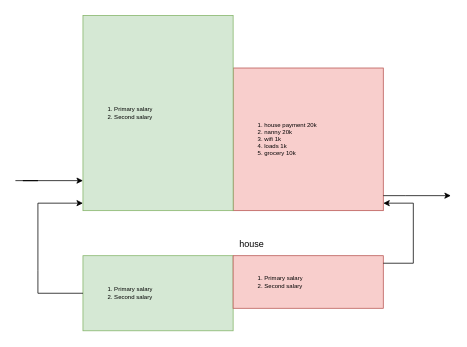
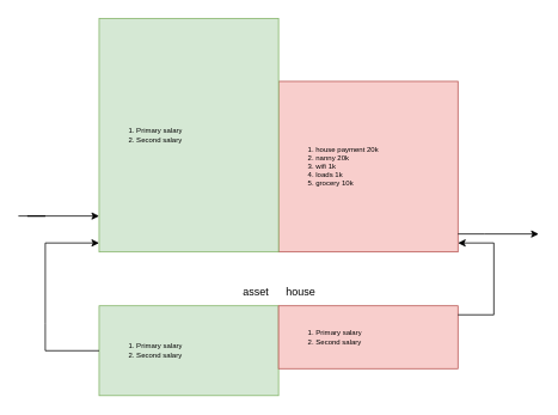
+ <mxCell id="6" value="asset" style="text;html=1;strokeColor=none;fillColor=none;align=center;verticalAlign=middle;whiteSpace=wrap;rounded=0;fillStyle=auto;" vertex="1" parent="1"><mxGeometry x="260" y="310" width="50" height="30" as="geometry" /></mxCell>
